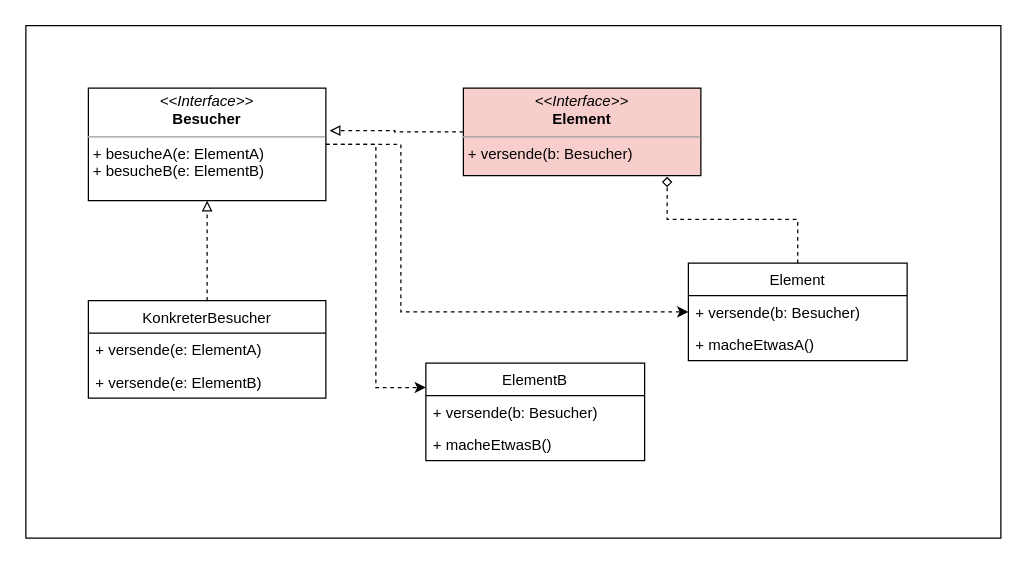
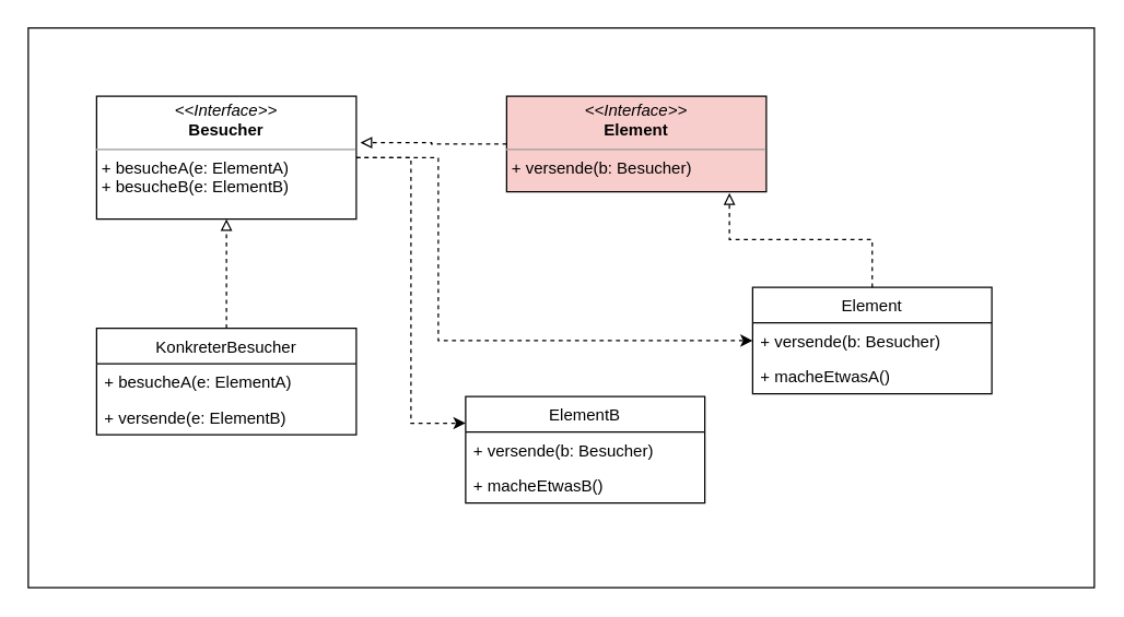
- <mxCell id="12" style="edgeStyle=orthogonalEdgeStyle;rounded=0;orthogonalLoop=1;jettySize=auto;html=1;entryX=0.858;entryY=1.014;entryDx=0;entryDy=0;entryPerimeter=0;dashed=1;endArrow=diamond;endFill=0;" edge="1" parent="1" source="13" target="4"><mxGeometry relative="1" as="geometry" /></mxCell>
+ <mxCell id="12" style="edgeStyle=orthogonalEdgeStyle;rounded=0;orthogonalLoop=1;jettySize=auto;html=1;entryX=0.858;entryY=1.014;entryDx=0;entryDy=0;entryPerimeter=0;dashed=1;endArrow=block;endFill=0;" edge="1" parent="1" source="13" target="4"><mxGeometry relative="1" as="geometry" /></mxCell>
- <mxCell id="10" value="+ versende(e: ElementA)" style="text;strokeColor=none;fillColor=none;align=left;verticalAlign=top;spacingLeft=4;spacingRight=4;overflow=hidden;rotatable=0;points=[[0,0.5],[1,0.5]];portConstraint=eastwest;" vertex="1" parent="9"><mxGeometry y="26" width="190" height="26" as="geometry" /></mxCell>
+ <mxCell id="10" value="+ besucheA(e: ElementA)" style="text;strokeColor=none;fillColor=none;align=left;verticalAlign=top;spacingLeft=4;spacingRight=4;overflow=hidden;rotatable=0;points=[[0,0.5],[1,0.5]];portConstraint=eastwest;" vertex="1" parent="9"><mxGeometry y="26" width="190" height="26" as="geometry" /></mxCell>
